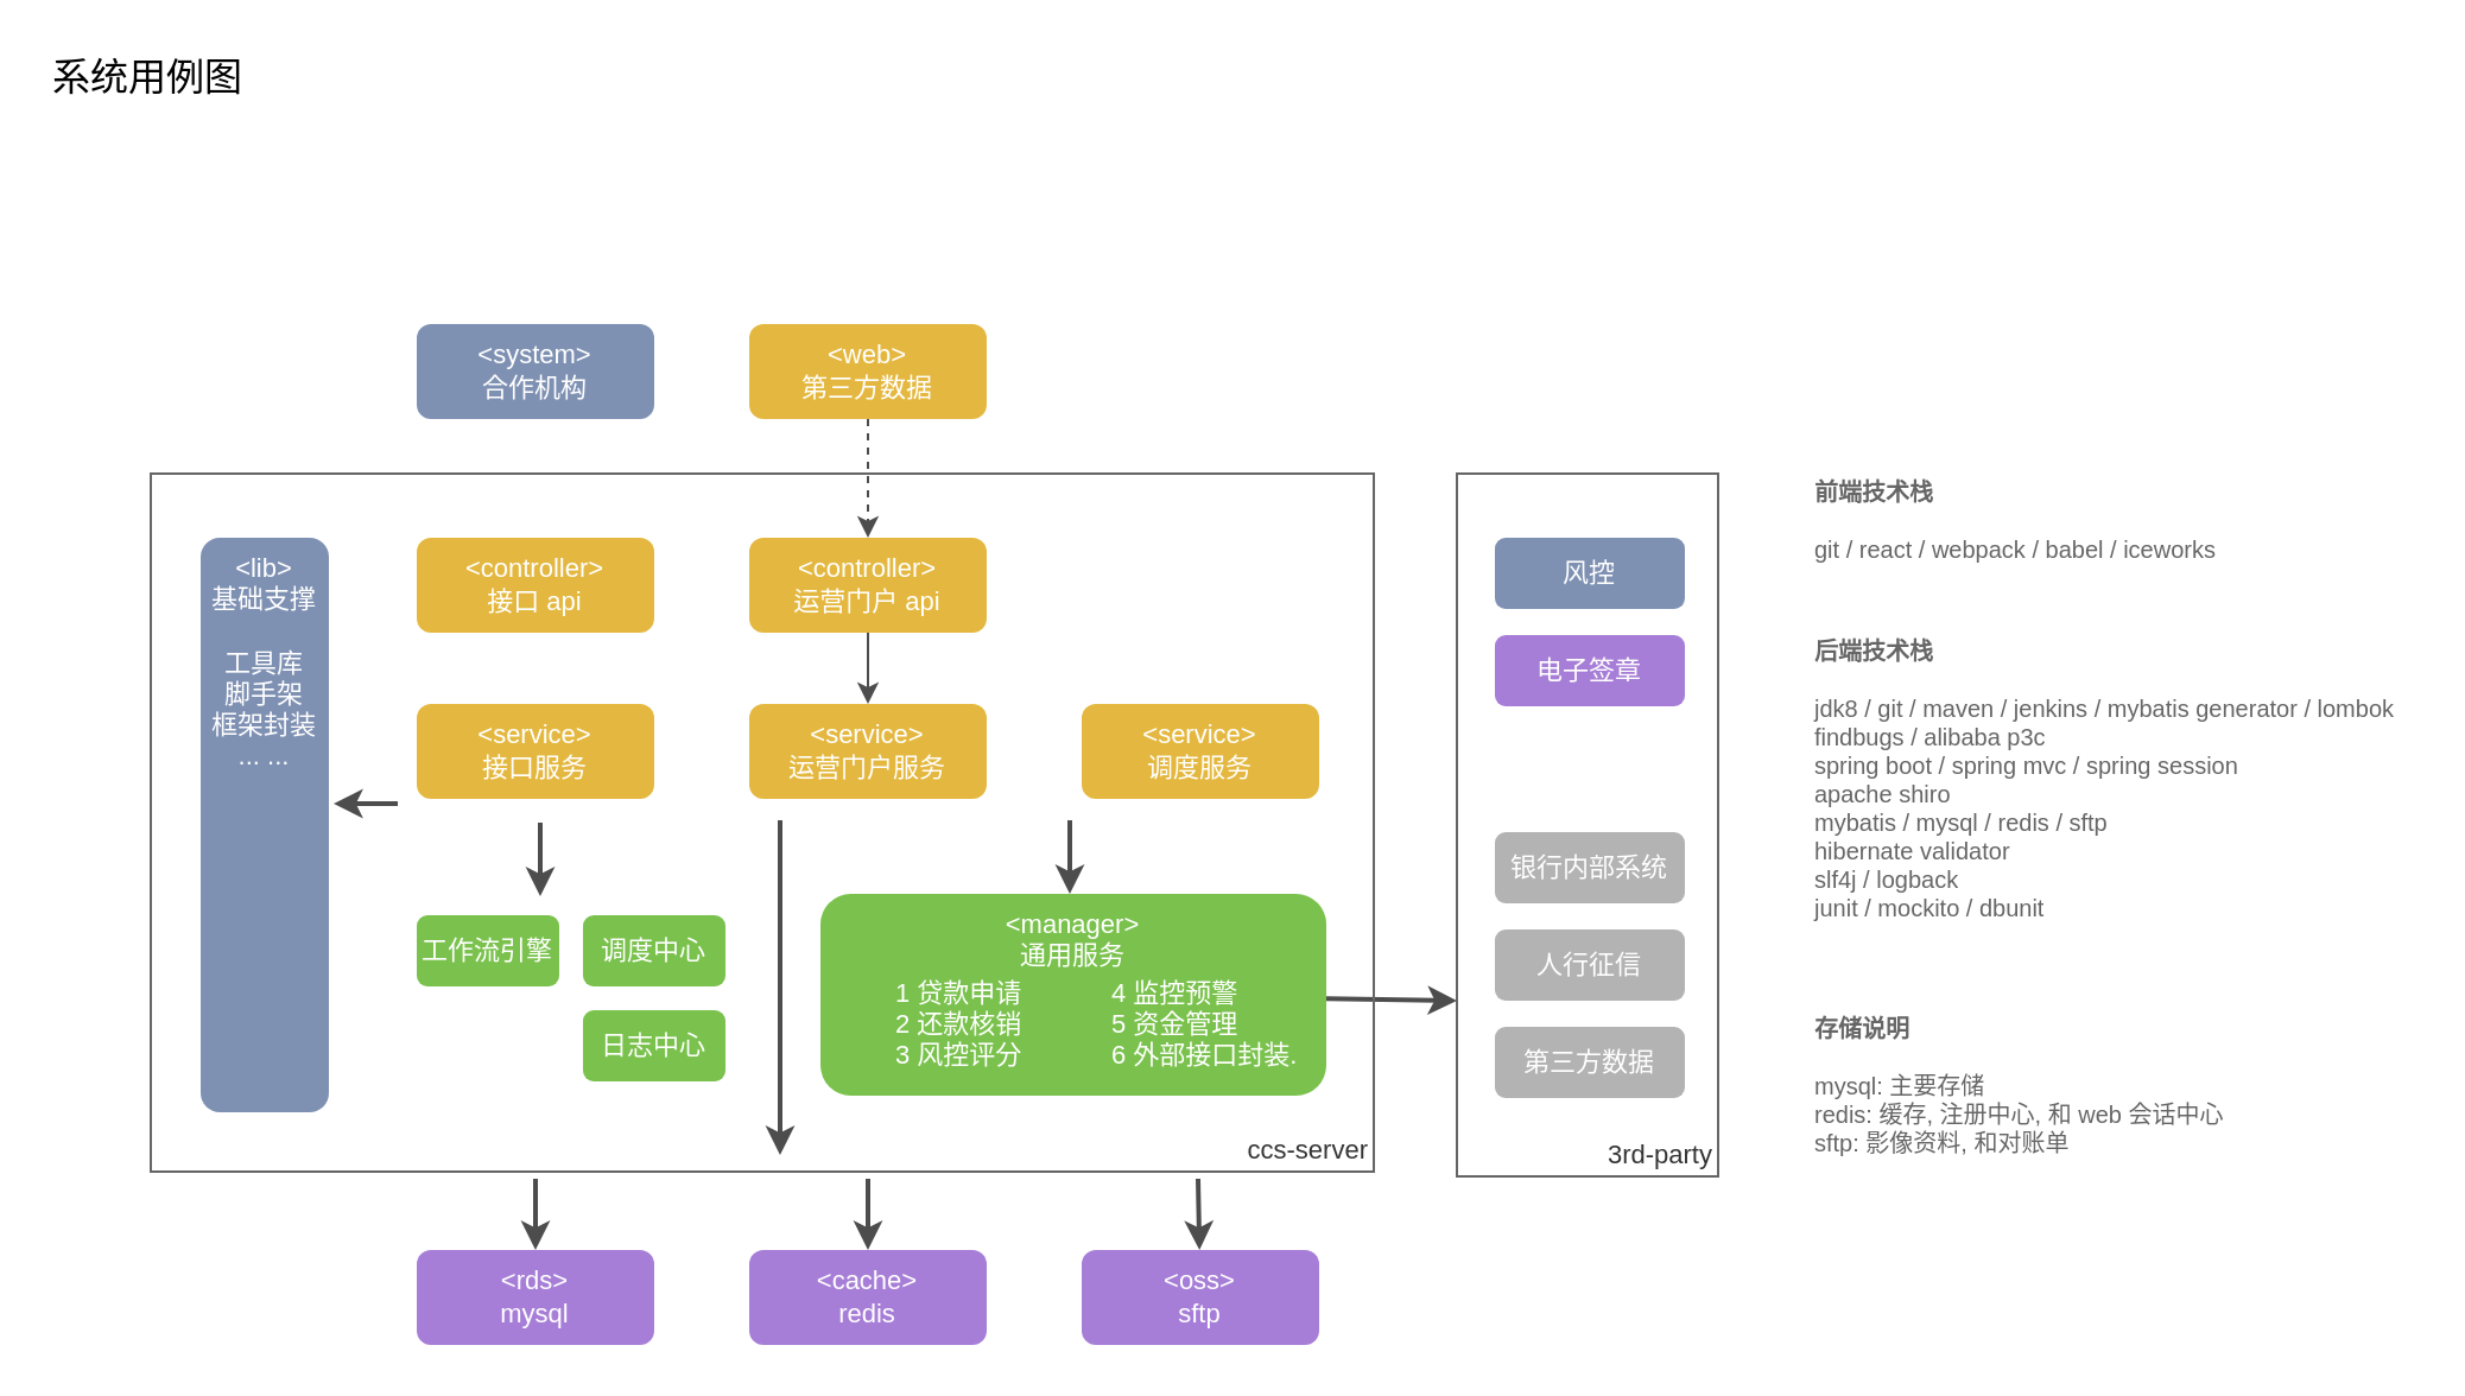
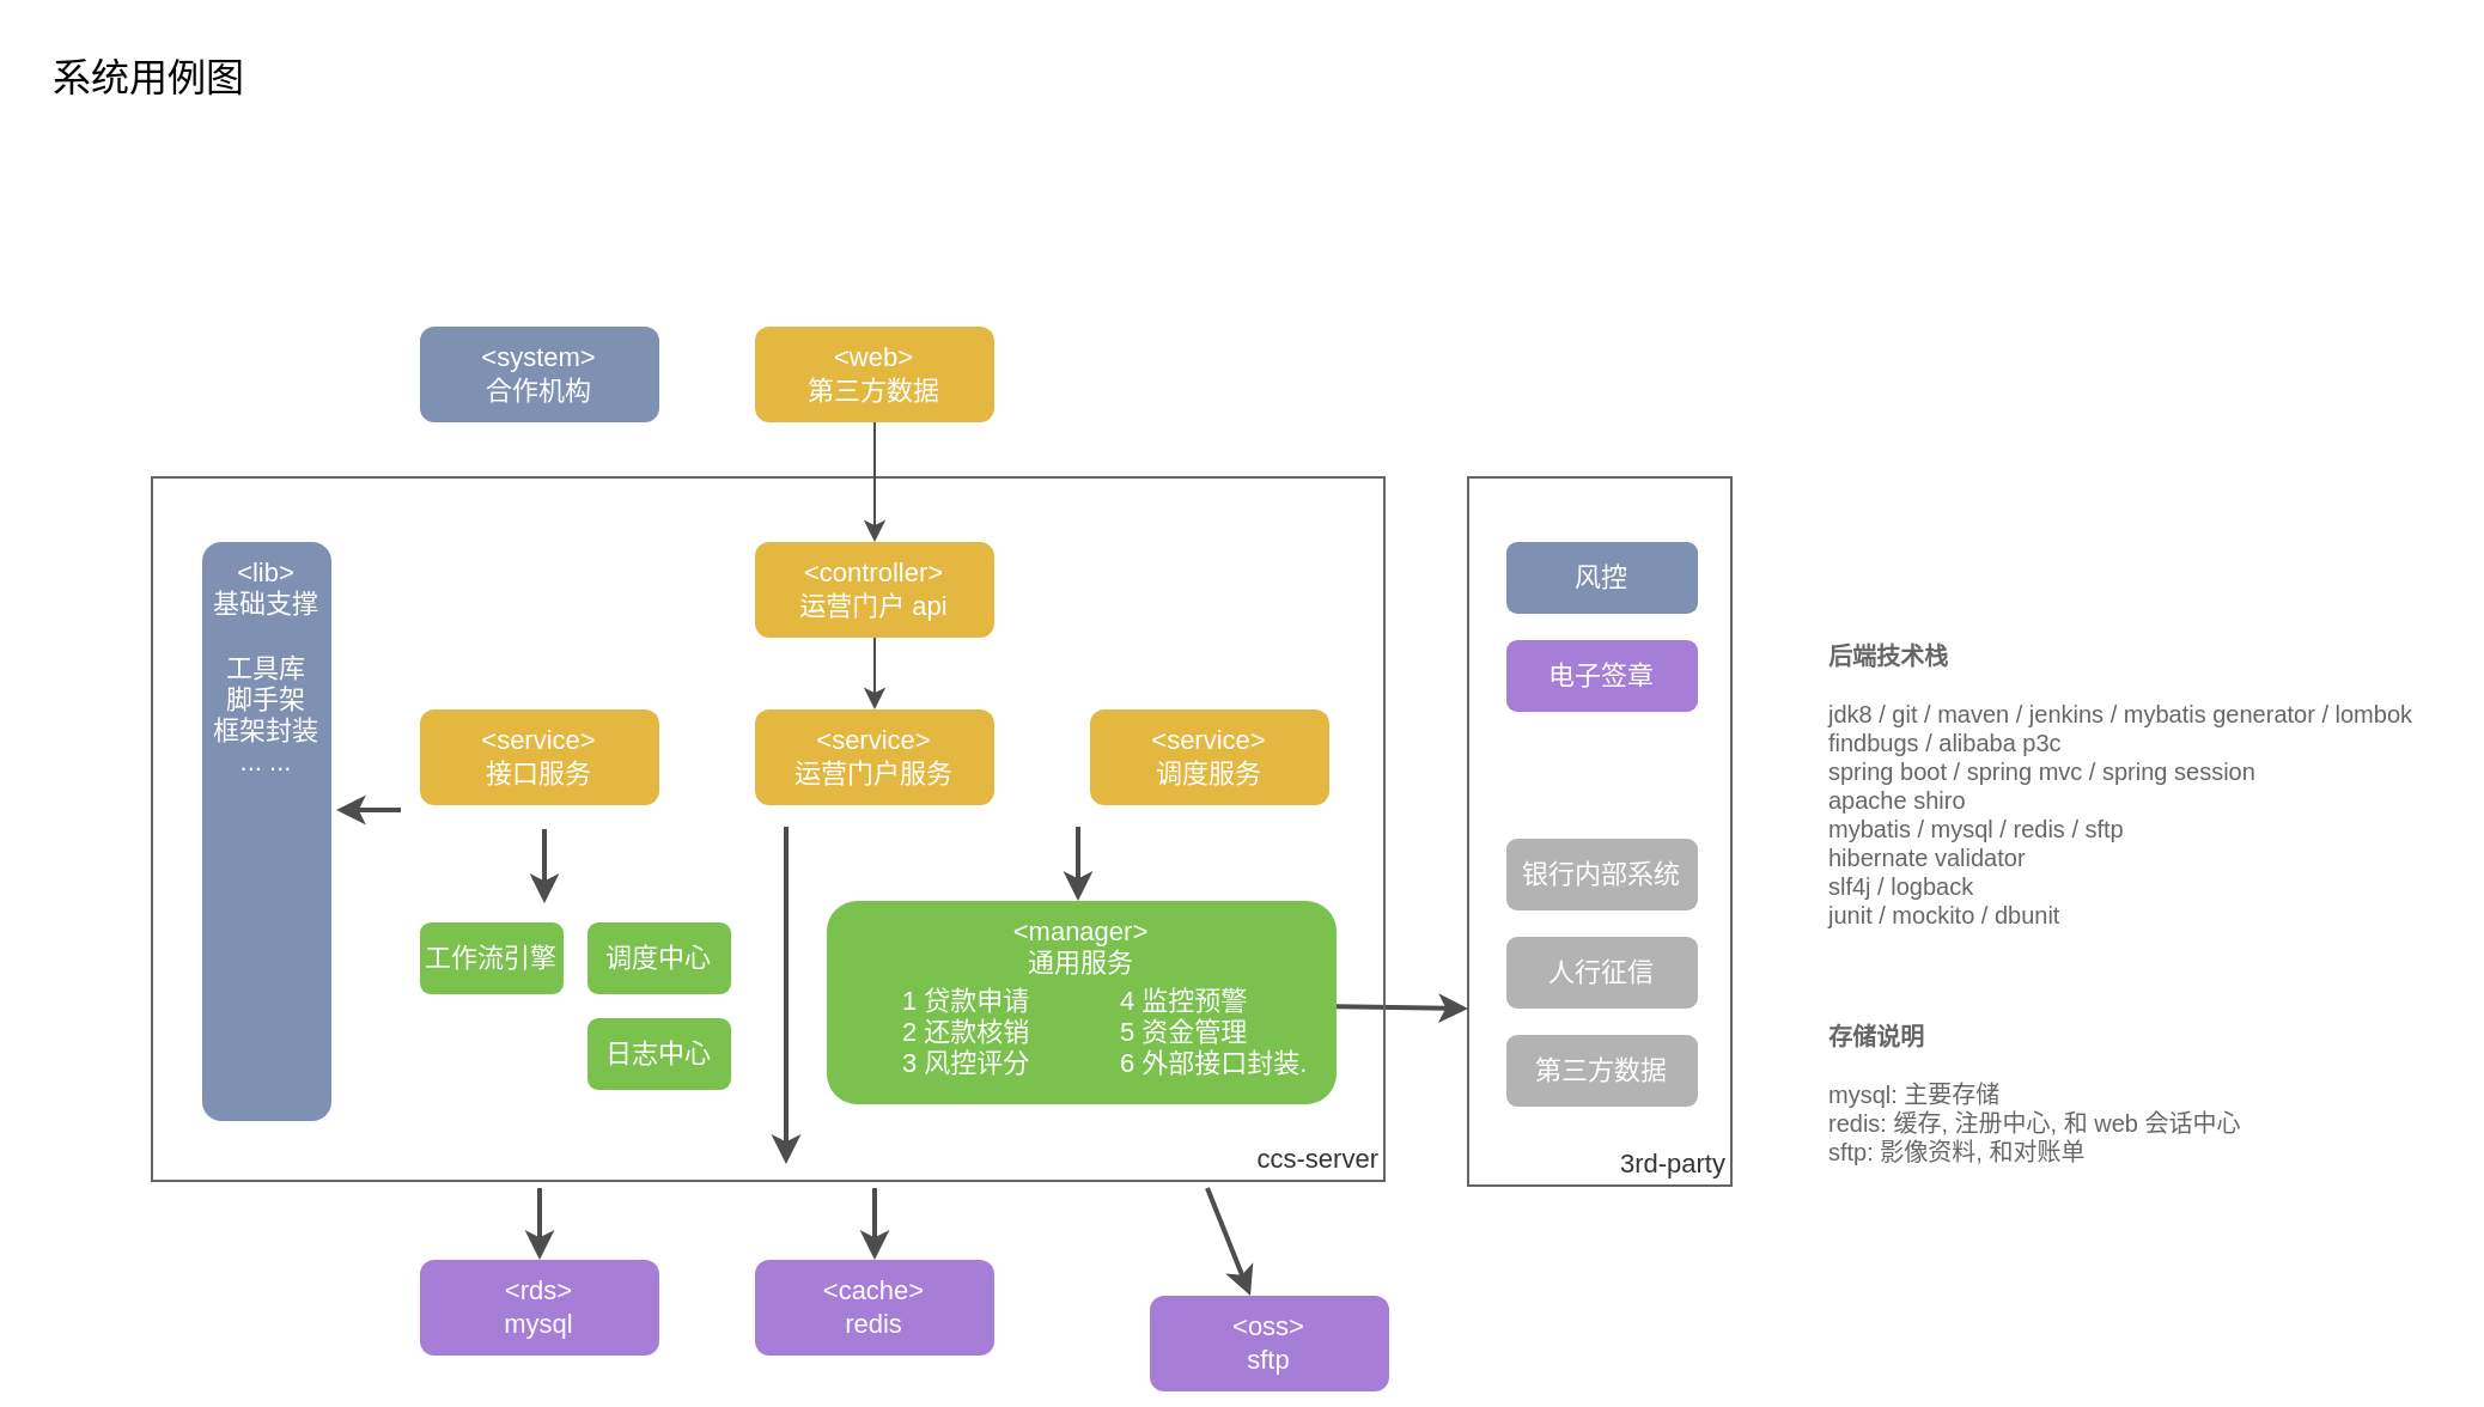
- <mxCell id="9" style="edgeStyle=none;rounded=0;orthogonalLoop=1;jettySize=auto;html=1;fontSize=11;fontColor=#FFFFFF;strokeColor=#4D4D4D;dashed=1;" parent="1" source="10" target="13" edge="1"><mxGeometry relative="1" as="geometry" /></mxCell>
+ <mxCell id="9" style="edgeStyle=none;rounded=0;orthogonalLoop=1;jettySize=auto;html=1;fontSize=11;fontColor=#FFFFFF;strokeColor=#4D4D4D;" parent="1" source="10" target="13" edge="1"><mxGeometry relative="1" as="geometry" /></mxCell>
- <mxCell id="30" value="&lt;b style=&quot;font-size: 10px;&quot;&gt;前端技术栈&lt;br style=&quot;font-size: 10px;&quot;&gt;&lt;/b&gt;&lt;br style=&quot;font-size: 10px;&quot;&gt;git / react / webpack / babel / iceworks&lt;br style=&quot;font-size: 10px;&quot;&gt;" style="text;html=1;resizable=0;points=[];autosize=1;align=left;verticalAlign=top;spacingTop=-4;fontSize=10;fontColor=#666666;" parent="1" vertex="1"><mxGeometry x="762" y="199" width="213" height="42" as="geometry" /></mxCell>
- <mxCell id="11" value="&amp;lt;controller&amp;gt;&lt;br style=&quot;font-size: 11px;&quot;&gt;接口 api&lt;br style=&quot;font-size: 11px;&quot;&gt;" style="rounded=1;whiteSpace=wrap;html=1;fillColor=#E4B840;strokeColor=none;fontColor=#FFFFFF;fontSize=11;" parent="1" vertex="1"><mxGeometry x="175" y="226" width="100" height="40" as="geometry" /></mxCell>
- <mxCell id="22" value="&amp;lt;oss&amp;gt;&lt;br style=&quot;font-size: 11px;&quot;&gt;sftp&lt;br style=&quot;font-size: 11px;&quot;&gt;" style="rounded=1;whiteSpace=wrap;html=1;fillColor=#A77ED7;strokeColor=none;fontColor=#FFFFFF;fontSize=11;flipV=1;" parent="1" vertex="1"><mxGeometry x="455" y="526" width="100" height="40" as="geometry" /></mxCell>
+ <mxCell id="22" value="&amp;lt;oss&amp;gt;&lt;br style=&quot;font-size: 11px;&quot;&gt;sftp&lt;br style=&quot;font-size: 11px;&quot;&gt;" style="rounded=1;whiteSpace=wrap;html=1;fillColor=#A77ED7;strokeColor=none;fontColor=#FFFFFF;fontSize=11;flipV=1;" parent="1" vertex="1"><mxGeometry x="480" y="541" width="100" height="40" as="geometry" /></mxCell>
